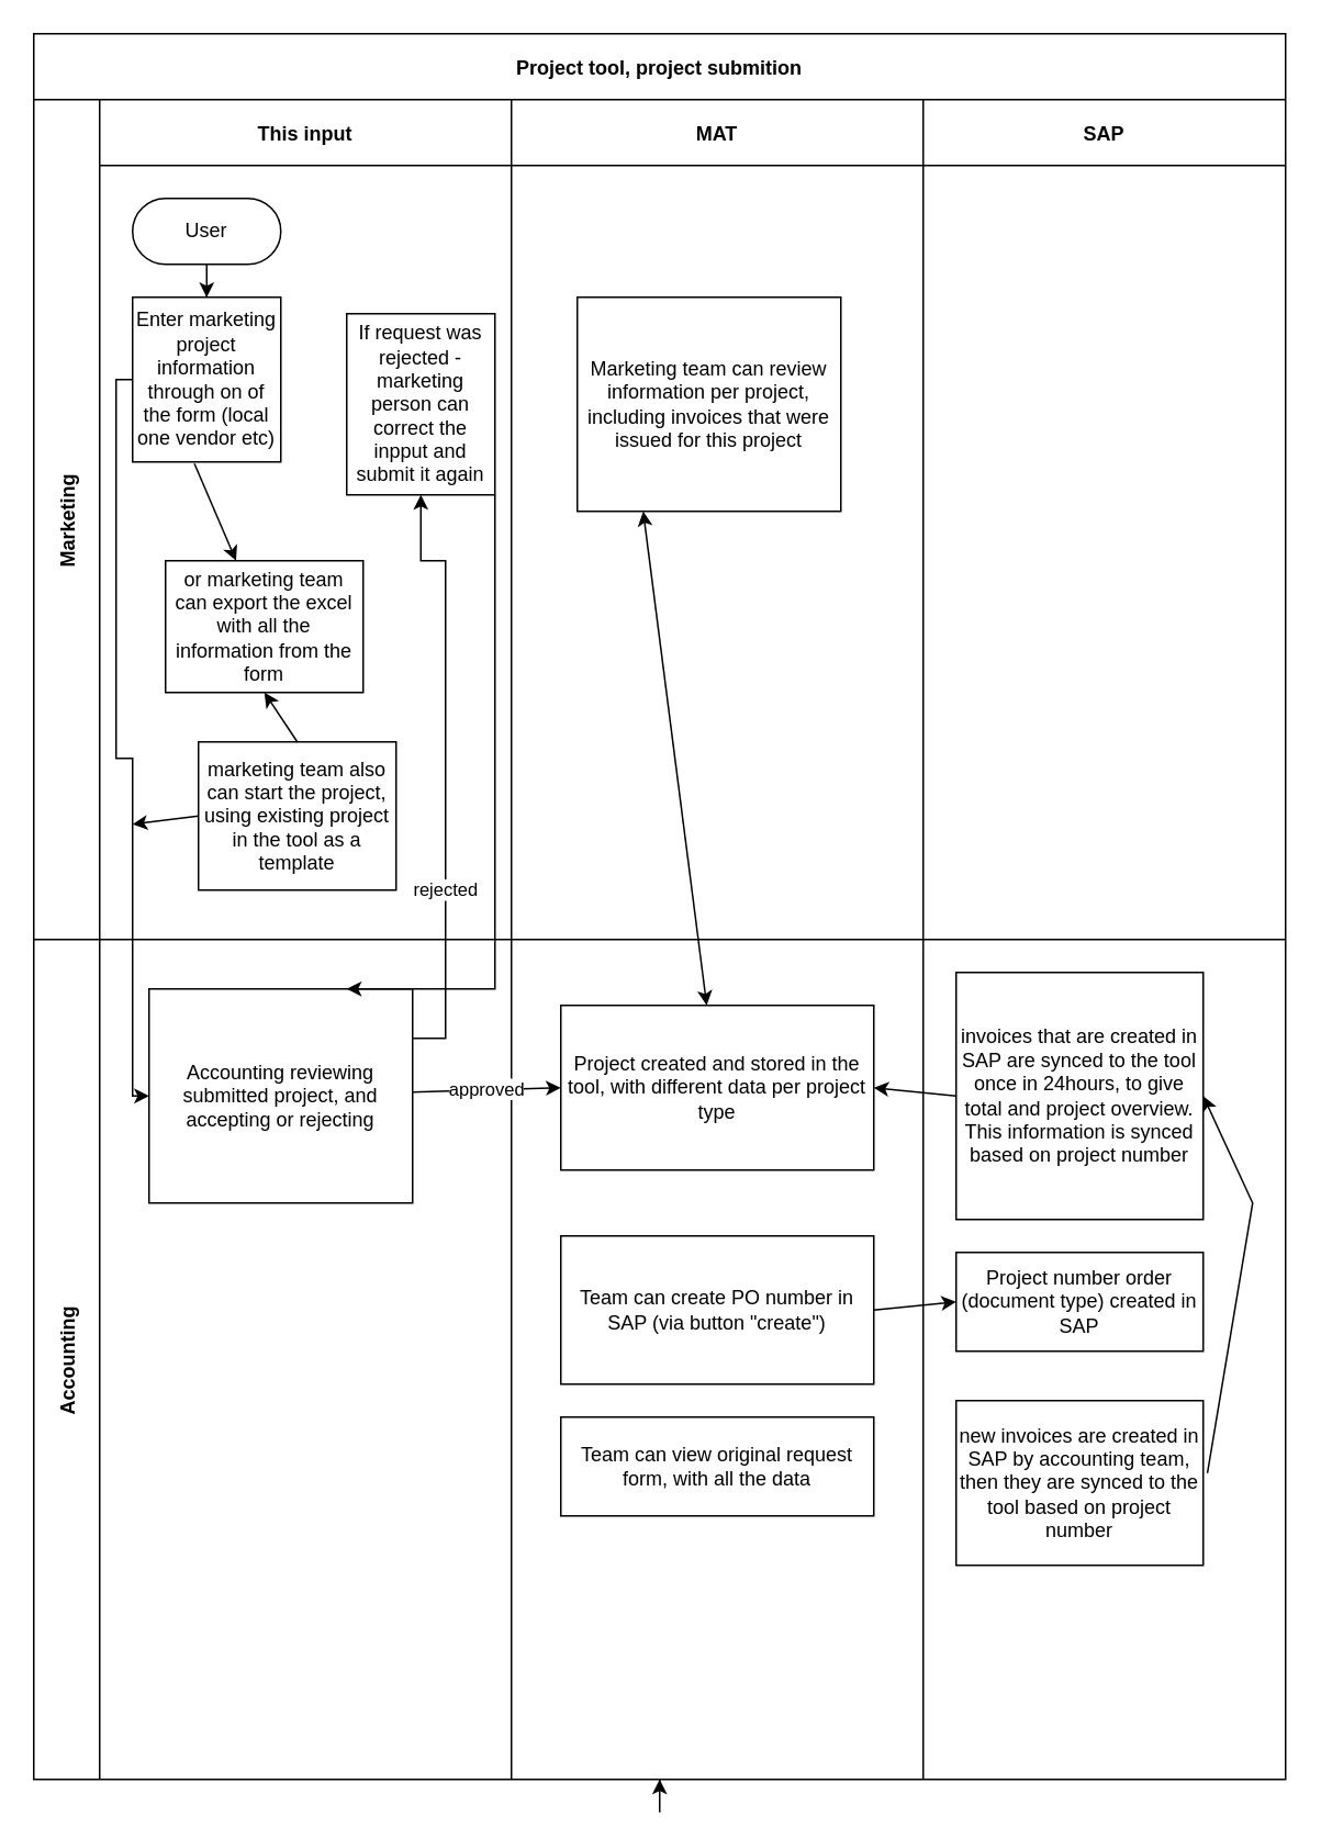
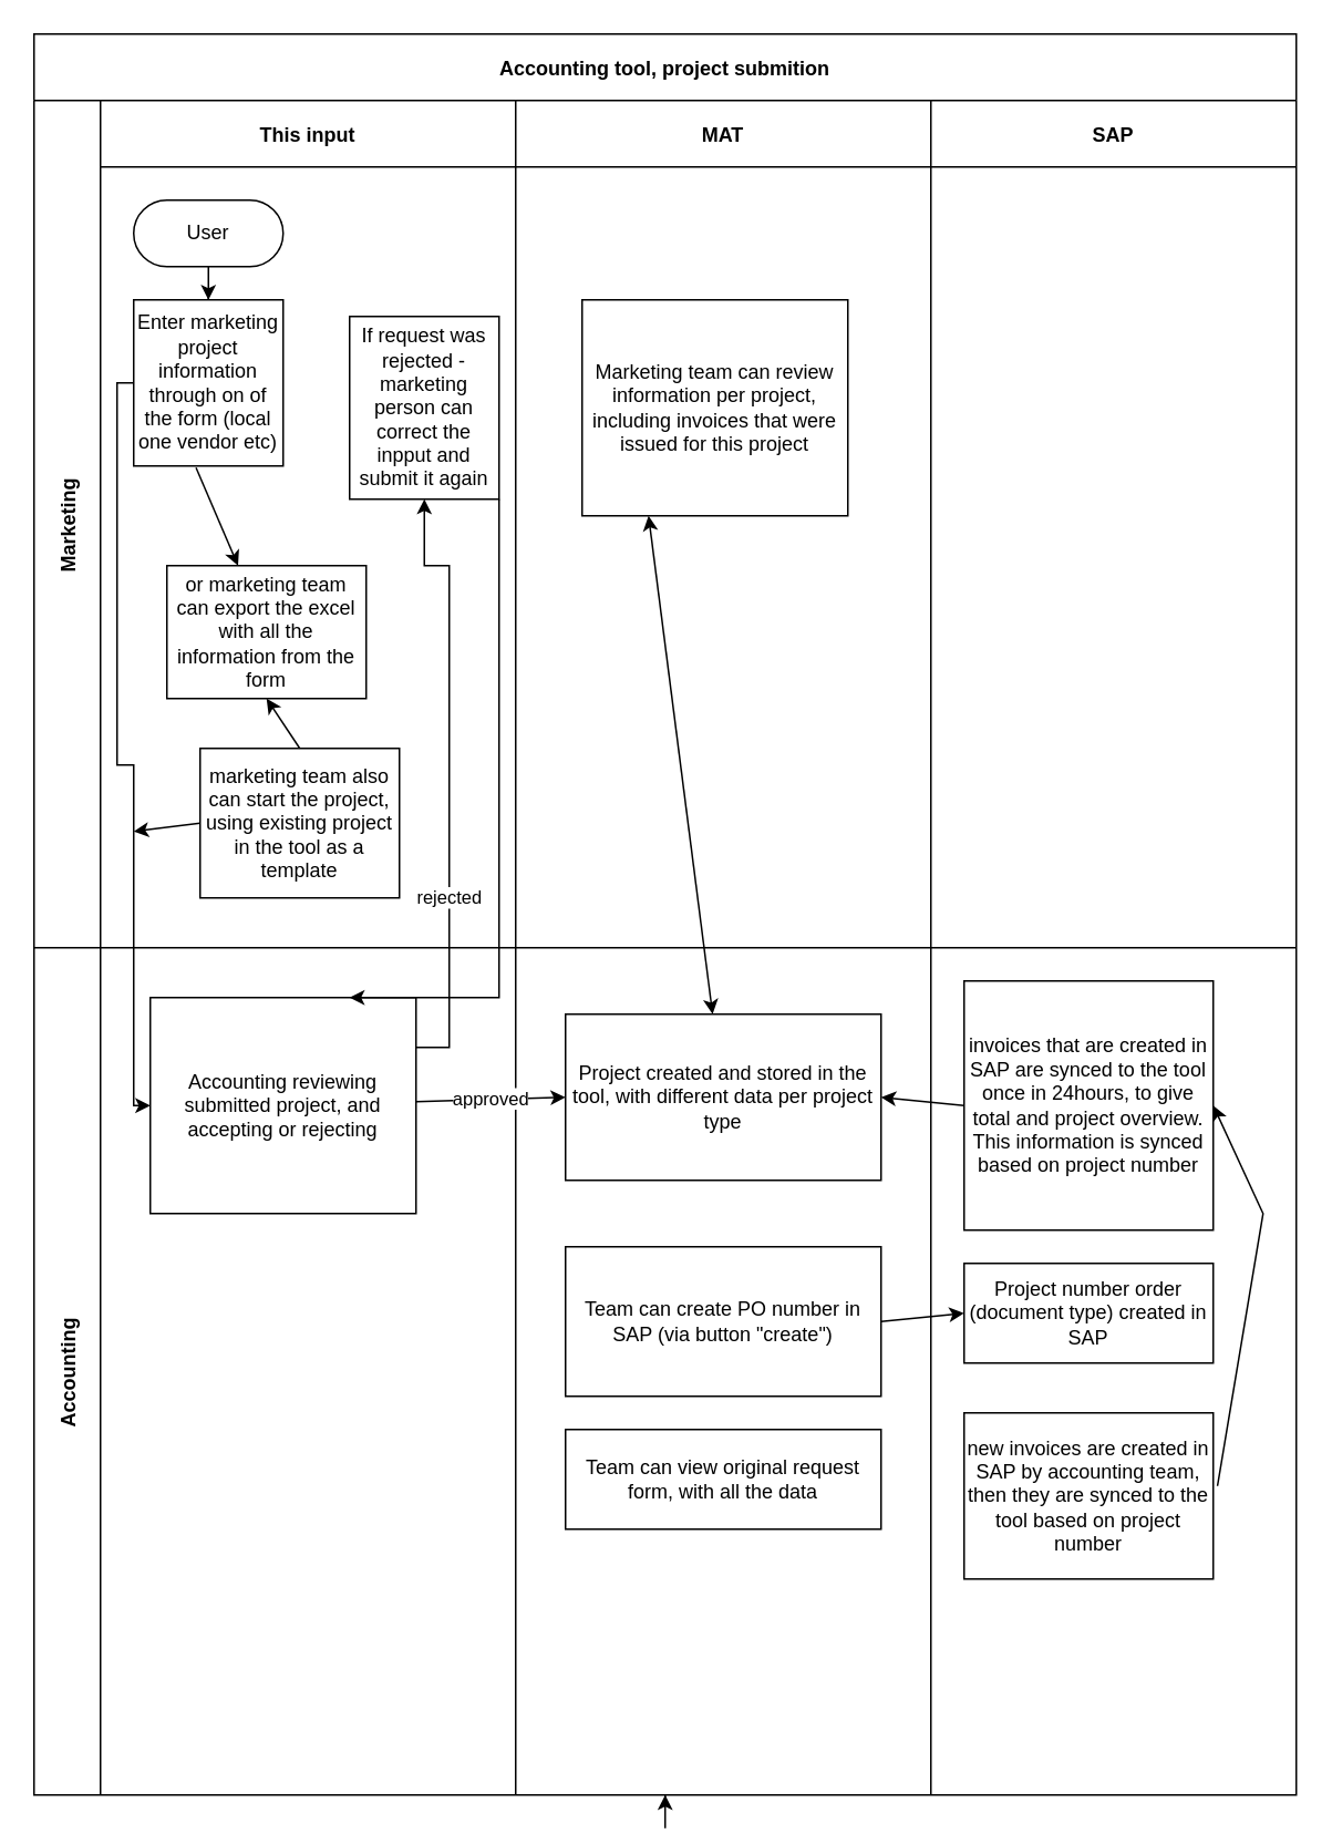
- <mxCell id="3" value="Project tool, project submition" style="shape=table;childLayout=tableLayout;startSize=40;collapsible=0;recursiveResize=0;expand=0;fillColor=none;fontStyle=1" parent="1" vertex="1"><mxGeometry x="20" y="20" width="760" height="1060" as="geometry" /></mxCell>
+ <mxCell id="3" value="Accounting tool, project submition" style="shape=table;childLayout=tableLayout;startSize=40;collapsible=0;recursiveResize=0;expand=0;fillColor=none;fontStyle=1" parent="1" vertex="1"><mxGeometry x="20" y="20" width="760" height="1060" as="geometry" /></mxCell>
